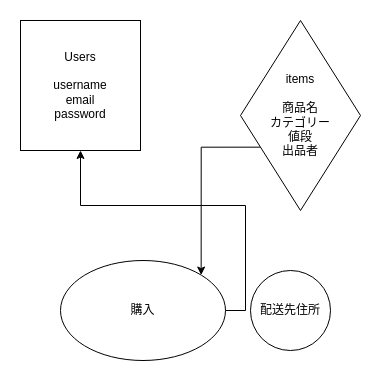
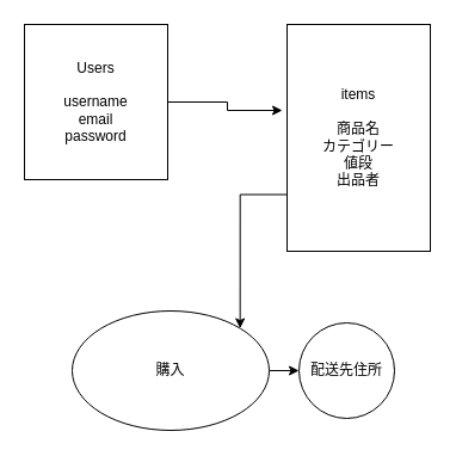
+ <mxCell id="2" style="edgeStyle=orthogonalEdgeStyle;rounded=0;orthogonalLoop=1;jettySize=auto;html=1;exitX=1;exitY=0.5;exitDx=0;exitDy=0;entryX=-0.033;entryY=0.379;entryDx=0;entryDy=0;entryPerimeter=0;" edge="1" parent="1" source="3" target="5"><mxGeometry relative="1" as="geometry" /></mxCell>
- <mxCell id="5" value="items&lt;br&gt;&lt;br&gt;商品名&lt;br&gt;カテゴリー&lt;br&gt;値段&lt;br&gt;出品者" style="rhombus;whiteSpace=wrap;html=1;" vertex="1" parent="1"><mxGeometry x="240" y="20" width="120" height="190" as="geometry" /></mxCell>
+ <mxCell id="5" value="items&lt;br&gt;&lt;br&gt;商品名&lt;br&gt;カテゴリー&lt;br&gt;値段&lt;br&gt;出品者" style="rounded=0;whiteSpace=wrap;html=1;" vertex="1" parent="1"><mxGeometry x="240" y="20" width="120" height="190" as="geometry" /></mxCell>
- <mxCell id="6" style="edgeStyle=orthogonalEdgeStyle;rounded=0;orthogonalLoop=1;jettySize=auto;html=1;exitX=1;exitY=0.5;exitDx=0;exitDy=0;" edge="1" parent="1" source="7" target="3"><mxGeometry relative="1" as="geometry" /></mxCell>
+ <mxCell id="6" style="edgeStyle=orthogonalEdgeStyle;rounded=0;orthogonalLoop=1;jettySize=auto;html=1;exitX=1;exitY=0.5;exitDx=0;exitDy=0;entryX=0;entryY=0.5;entryDx=0;entryDy=0;" edge="1" parent="1" source="7" target="8"><mxGeometry relative="1" as="geometry" /></mxCell>
